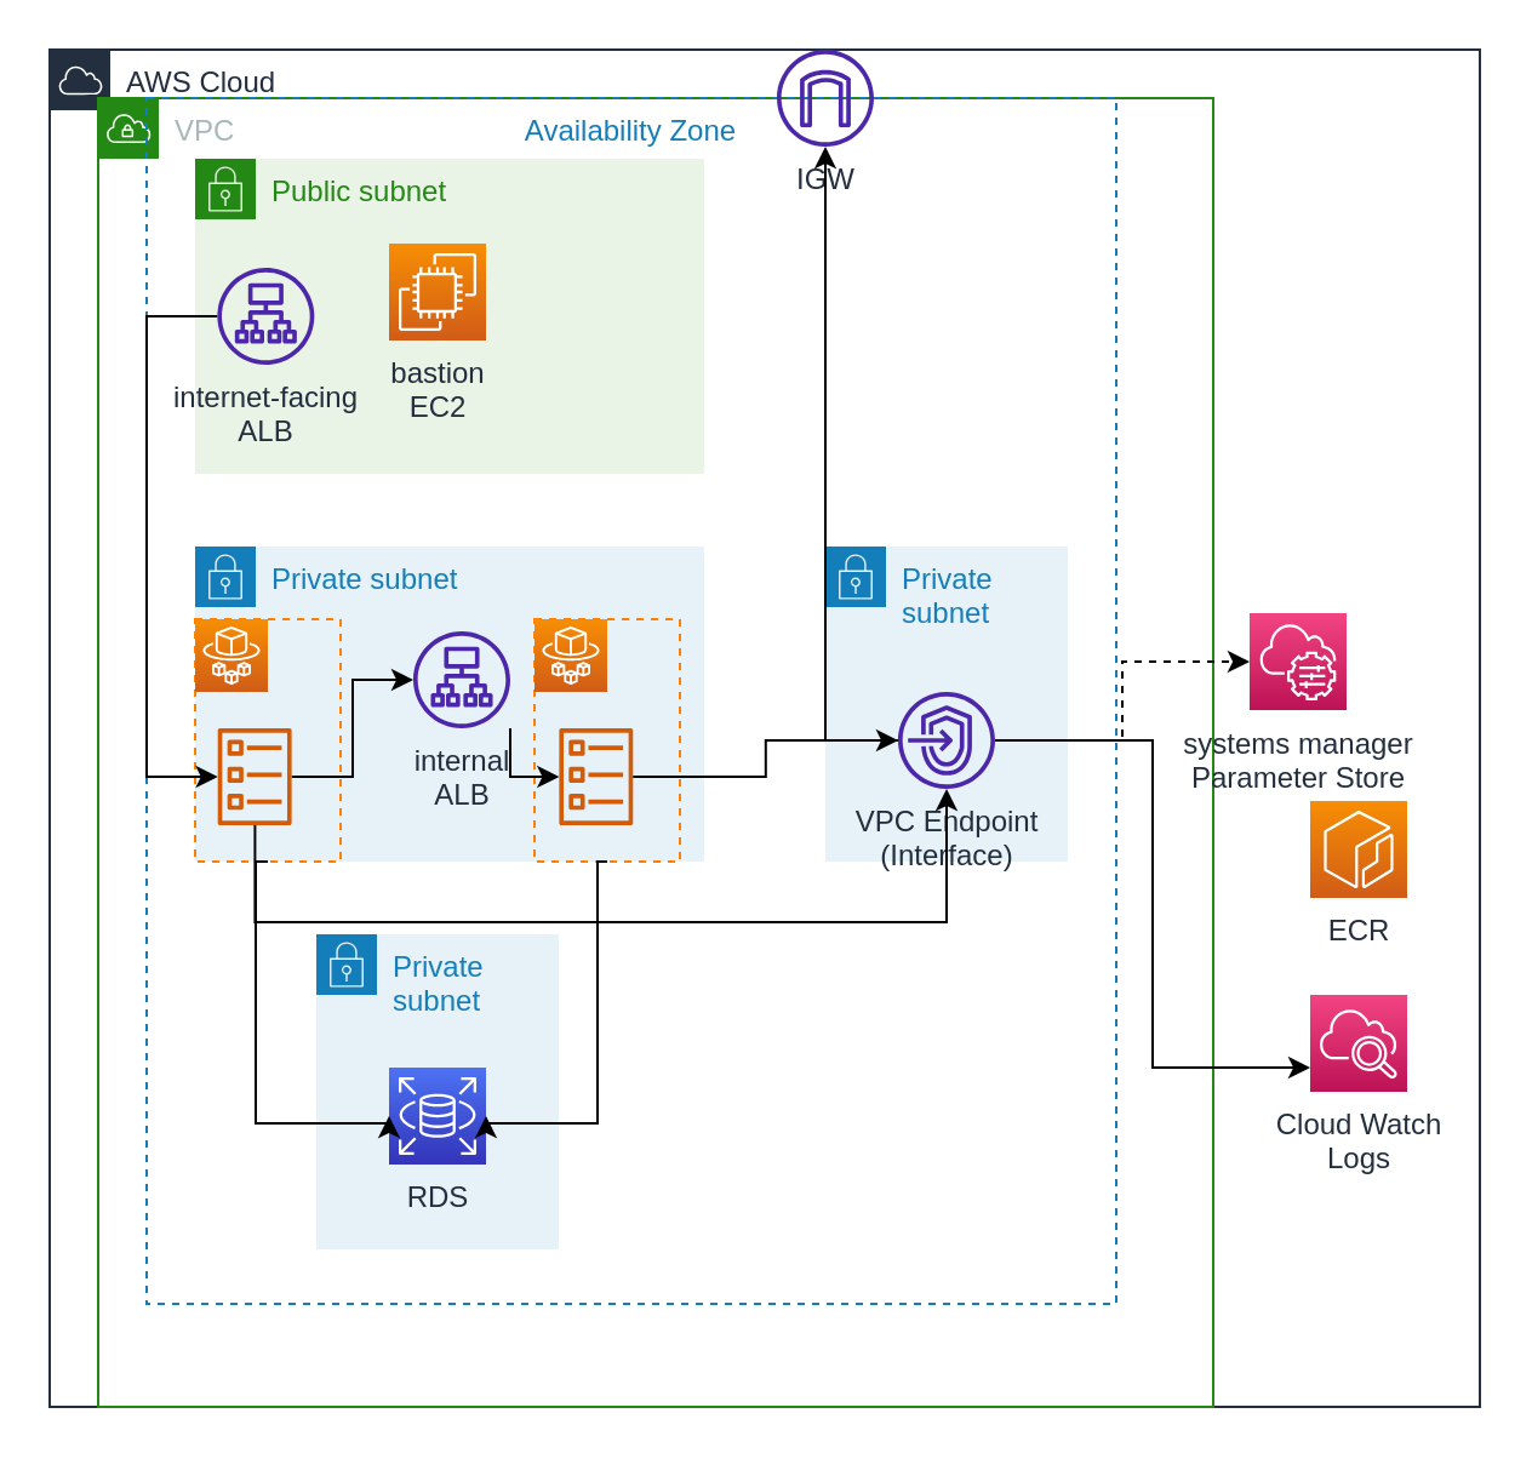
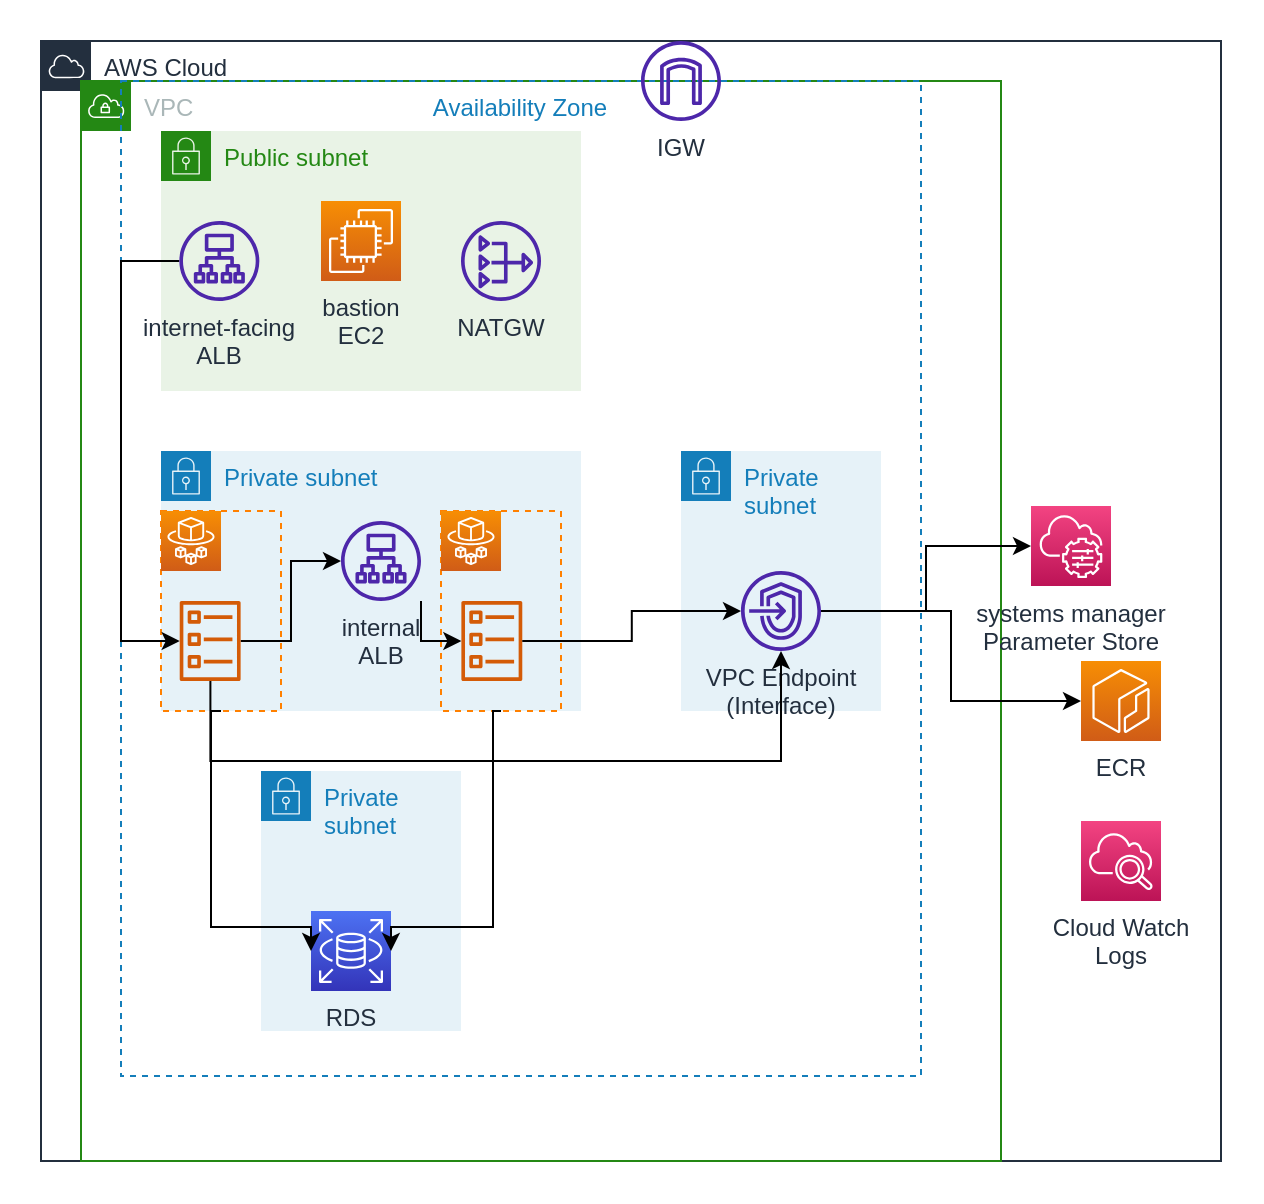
+ <mxCell id="6" value="NATGW" style="sketch=0;outlineConnect=0;fontColor=#232F3E;gradientColor=none;fillColor=#4D27AA;strokeColor=none;dashed=0;verticalLabelPosition=bottom;verticalAlign=top;align=center;html=1;fontSize=12;fontStyle=0;aspect=fixed;pointerEvents=1;shape=mxgraph.aws4.nat_gateway;" parent="5" vertex="1"><mxGeometry x="150" y="45" width="40" height="40" as="geometry" /></mxCell>
- <mxCell id="33" style="edgeStyle=orthogonalEdgeStyle;rounded=0;orthogonalLoop=1;jettySize=auto;html=1;fontColor=#FF8000;" parent="2" source="20" target="28" edge="1"><mxGeometry relative="1" as="geometry" /></mxCell>
+ <mxCell id="33" style="edgeStyle=orthogonalEdgeStyle;rounded=0;orthogonalLoop=1;jettySize=auto;html=1;entryX=0;entryY=0.5;entryDx=0;entryDy=0;entryPerimeter=0;fontColor=#FF8000;" parent="2" source="20" target="30" edge="1"><mxGeometry relative="1" as="geometry" /></mxCell>
- <mxCell id="32" style="edgeStyle=orthogonalEdgeStyle;rounded=0;orthogonalLoop=1;jettySize=auto;html=1;entryX=0;entryY=0.5;entryDx=0;entryDy=0;entryPerimeter=0;fontColor=#FF8000;dashed=1;" parent="2" source="20" target="29" edge="1"><mxGeometry relative="1" as="geometry" /></mxCell>
+ <mxCell id="32" style="edgeStyle=orthogonalEdgeStyle;rounded=0;orthogonalLoop=1;jettySize=auto;html=1;entryX=0;entryY=0.5;entryDx=0;entryDy=0;entryPerimeter=0;fontColor=#FF8000;" parent="2" source="20" target="29" edge="1"><mxGeometry relative="1" as="geometry" /></mxCell>
- <mxCell id="34" style="edgeStyle=orthogonalEdgeStyle;rounded=0;orthogonalLoop=1;jettySize=auto;html=1;entryX=0;entryY=0.75;entryDx=0;entryDy=0;entryPerimeter=0;fontColor=#FF8000;" parent="2" source="20" target="31" edge="1"><mxGeometry relative="1" as="geometry" /></mxCell>
- <mxCell id="18" value="RDS" style="sketch=0;points=[[0,0,0],[0.25,0,0],[0.5,0,0],[0.75,0,0],[1,0,0],[0,1,0],[0.25,1,0],[0.5,1,0],[0.75,1,0],[1,1,0],[0,0.25,0],[0,0.5,0],[0,0.75,0],[1,0.25,0],[1,0.5,0],[1,0.75,0]];outlineConnect=0;fontColor=#232F3E;gradientColor=#4D72F3;gradientDirection=north;fillColor=#3334B9;strokeColor=#ffffff;dashed=0;verticalLabelPosition=bottom;verticalAlign=top;align=center;html=1;fontSize=12;fontStyle=0;aspect=fixed;shape=mxgraph.aws4.resourceIcon;resIcon=mxgraph.aws4.rds;" parent="17" vertex="1"><mxGeometry x="30" y="55" width="40" height="40" as="geometry" /></mxCell>
+ <mxCell id="18" value="RDS" style="sketch=0;points=[[0,0,0],[0.25,0,0],[0.5,0,0],[0.75,0,0],[1,0,0],[0,1,0],[0.25,1,0],[0.5,1,0],[0.75,1,0],[1,1,0],[0,0.25,0],[0,0.5,0],[0,0.75,0],[1,0.25,0],[1,0.5,0],[1,0.75,0]];outlineConnect=0;fontColor=#232F3E;gradientColor=#4D72F3;gradientDirection=north;fillColor=#3334B9;strokeColor=#ffffff;dashed=0;verticalLabelPosition=bottom;verticalAlign=top;align=center;html=1;fontSize=12;fontStyle=0;aspect=fixed;shape=mxgraph.aws4.resourceIcon;resIcon=mxgraph.aws4.rds;" parent="17" vertex="1"><mxGeometry x="25" y="70" width="40" height="40" as="geometry" /></mxCell>
